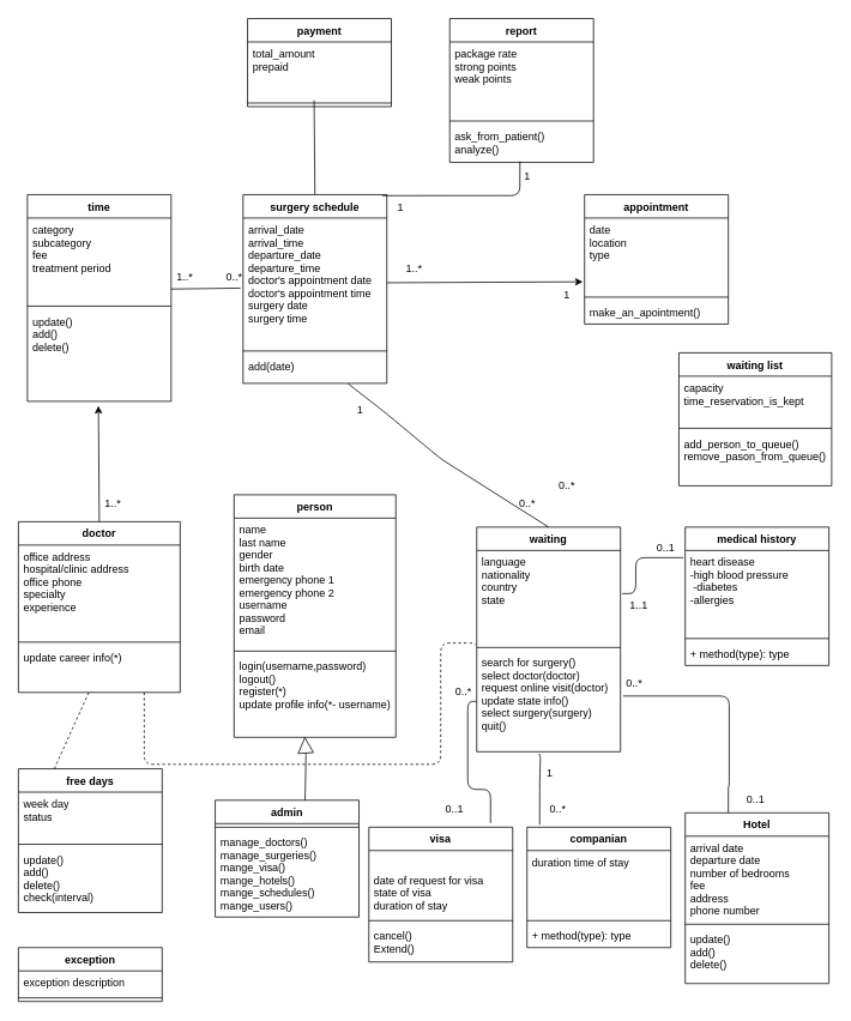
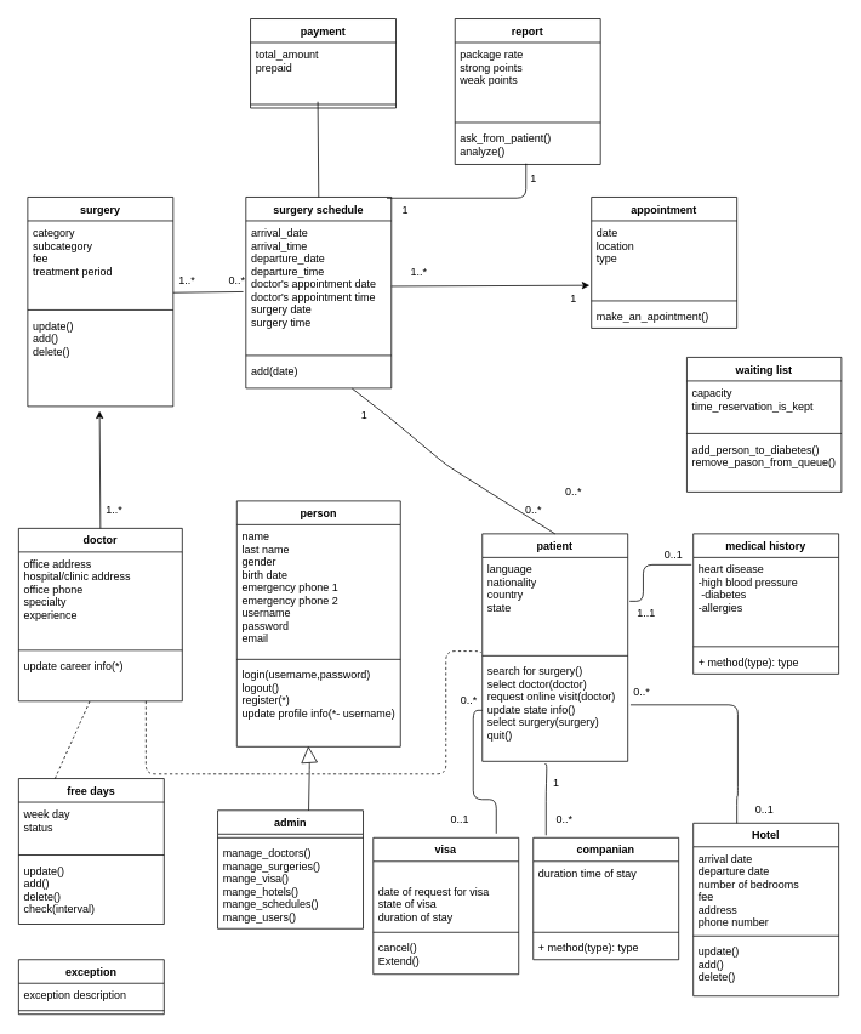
- <mxCell id="21" value="time" style="swimlane;fontStyle=1;align=center;verticalAlign=top;childLayout=stackLayout;horizontal=1;startSize=26;horizontalStack=0;resizeParent=1;resizeParentMax=0;resizeLast=0;collapsible=1;marginBottom=0;" parent="1" vertex="1"><mxGeometry x="30" y="216" width="160" height="230" as="geometry" /></mxCell>
+ <mxCell id="21" value="surgery" style="swimlane;fontStyle=1;align=center;verticalAlign=top;childLayout=stackLayout;horizontal=1;startSize=26;horizontalStack=0;resizeParent=1;resizeParentMax=0;resizeLast=0;collapsible=1;marginBottom=0;" parent="1" vertex="1"><mxGeometry x="30" y="216" width="160" height="230" as="geometry" /></mxCell>
- <mxCell id="74" value="add_person_to_queue()&#10;remove_pason_from_queue()" style="text;strokeColor=none;fillColor=none;align=left;verticalAlign=top;spacingLeft=4;spacingRight=4;overflow=hidden;rotatable=0;points=[[0,0.5],[1,0.5]];portConstraint=eastwest;" parent="71" vertex="1"><mxGeometry y="88" width="170" height="60" as="geometry" /></mxCell>
+ <mxCell id="74" value="add_person_to_diabetes()&#10;remove_pason_from_queue()" style="text;strokeColor=none;fillColor=none;align=left;verticalAlign=top;spacingLeft=4;spacingRight=4;overflow=hidden;rotatable=0;points=[[0,0.5],[1,0.5]];portConstraint=eastwest;" parent="71" vertex="1"><mxGeometry y="88" width="170" height="60" as="geometry" /></mxCell>
- <mxCell id="6" value="waiting" style="swimlane;fontStyle=1;align=center;verticalAlign=top;childLayout=stackLayout;horizontal=1;startSize=26;horizontalStack=0;resizeParent=1;resizeParentMax=0;resizeLast=0;collapsible=1;marginBottom=0;" parent="1" vertex="1"><mxGeometry x="530" y="586" width="160" height="250" as="geometry" /></mxCell>
+ <mxCell id="6" value="patient" style="swimlane;fontStyle=1;align=center;verticalAlign=top;childLayout=stackLayout;horizontal=1;startSize=26;horizontalStack=0;resizeParent=1;resizeParentMax=0;resizeLast=0;collapsible=1;marginBottom=0;" parent="1" vertex="1"><mxGeometry x="530" y="586" width="160" height="250" as="geometry" /></mxCell>
